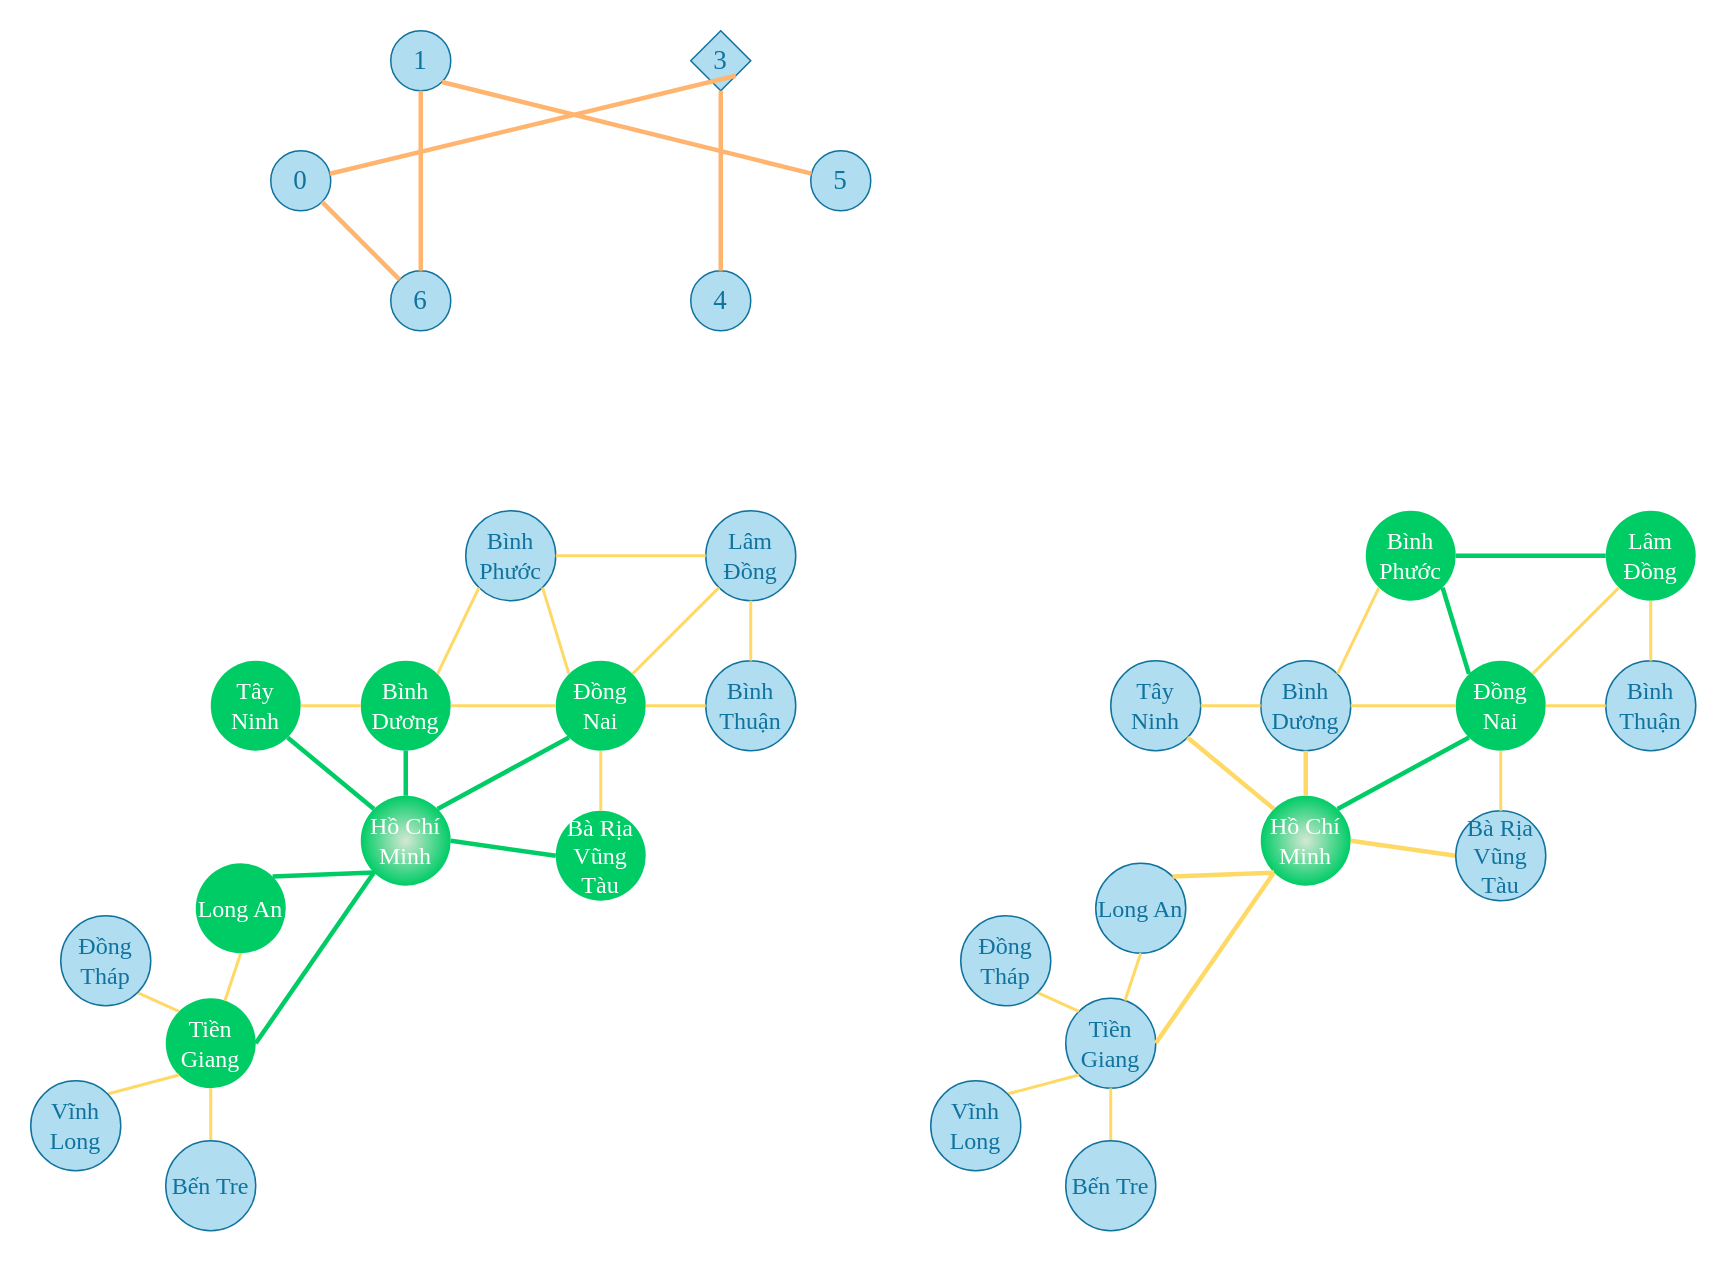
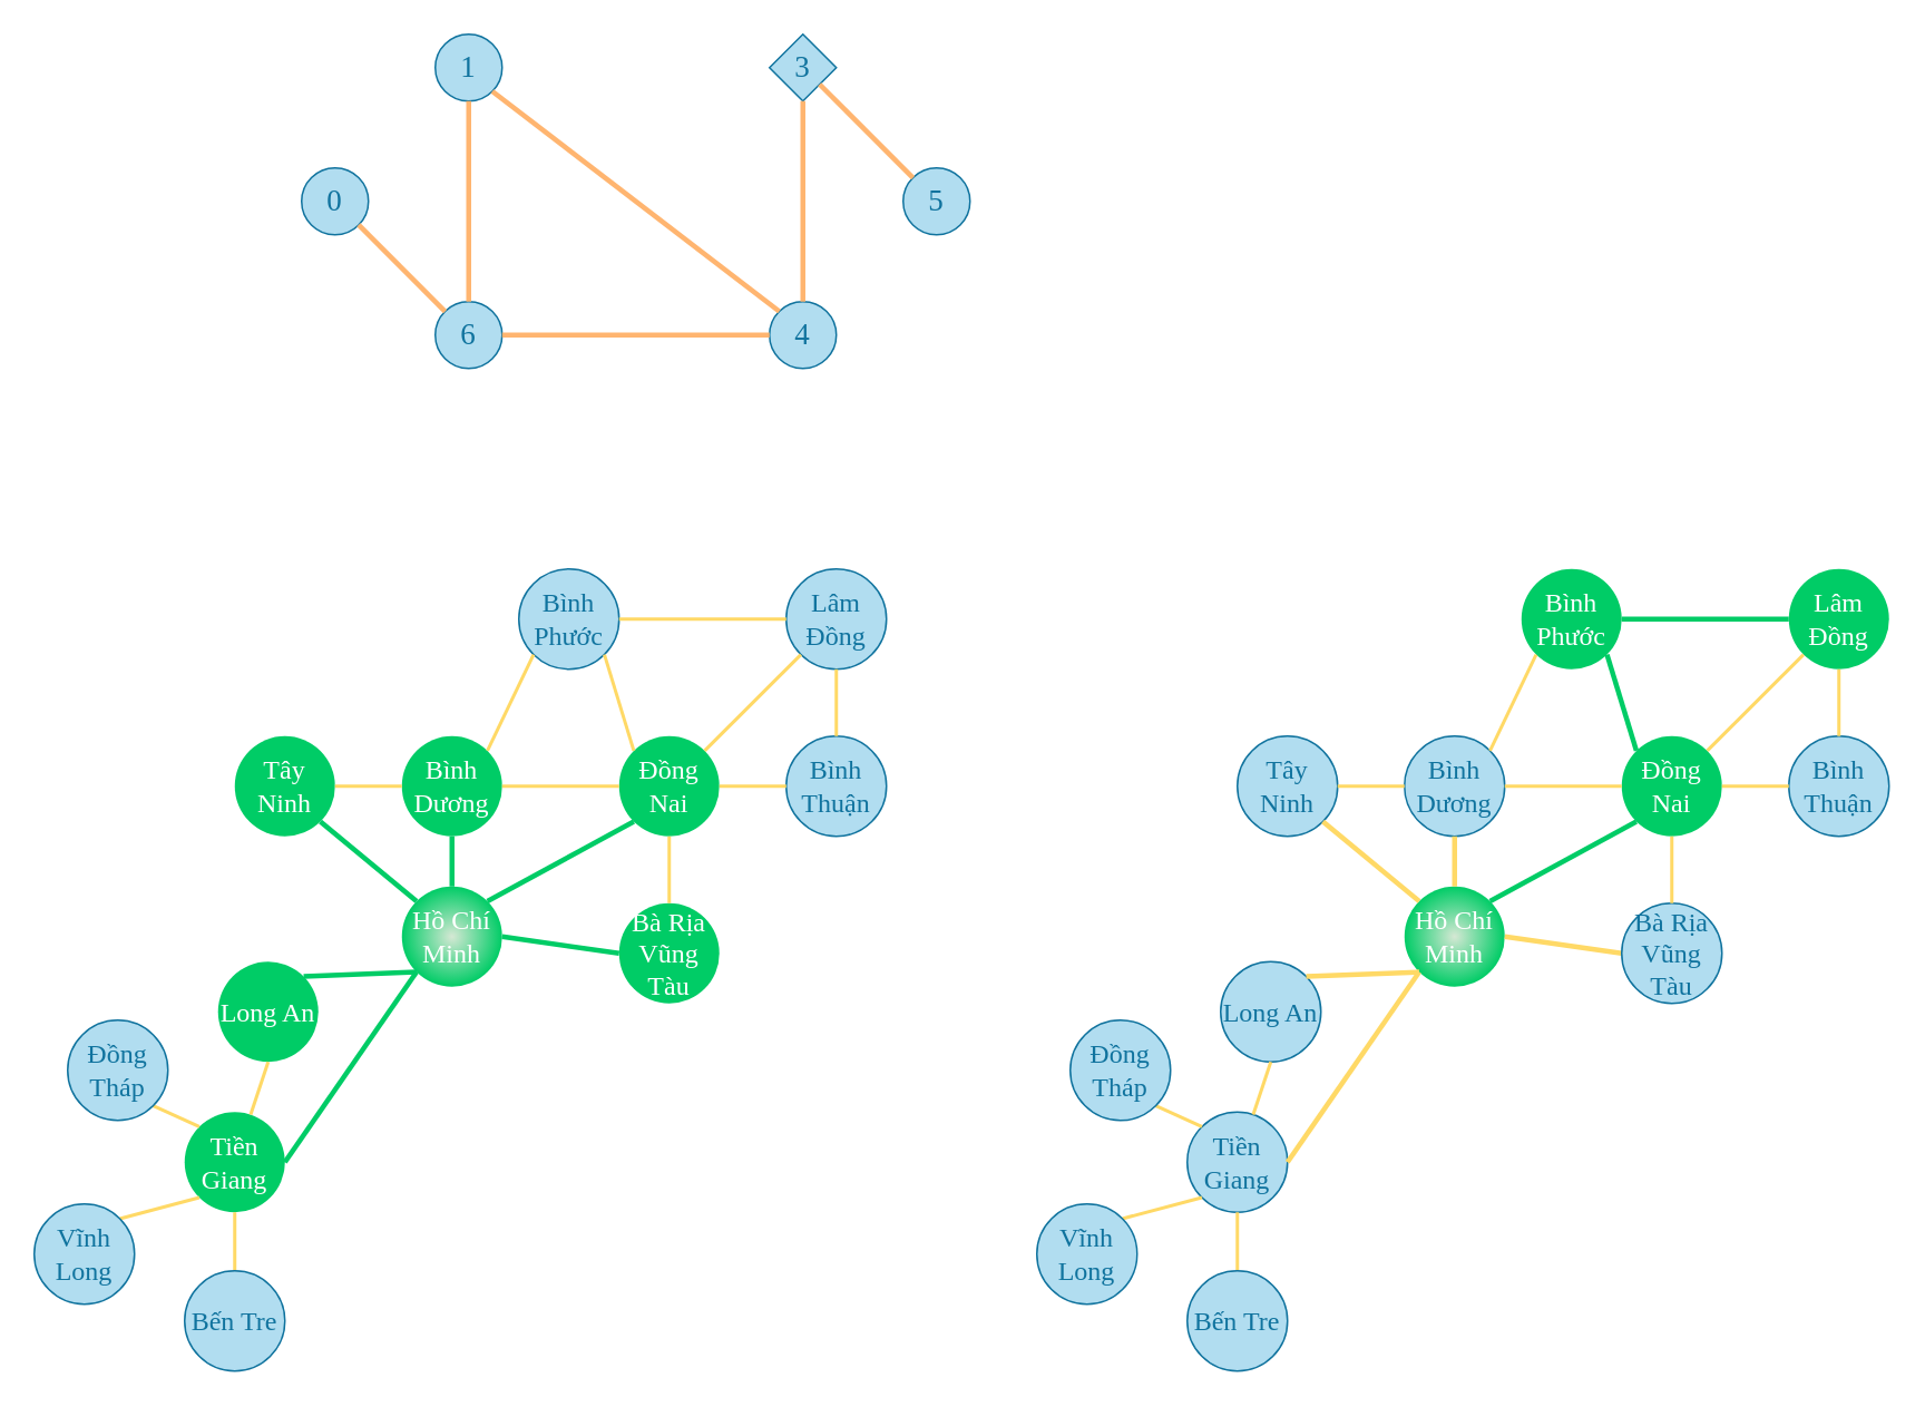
- <mxCell id="9" value="" style="endArrow=none;html=1;fontFamily=Segoe UI Variable Display;fontSize=18;fontColor=#0066CC;rounded=0;strokeColor=#FFB570;endFill=0;exitX=1;exitY=1;exitDx=0;exitDy=0;fillColor=#ffe6cc;strokeWidth=3;" parent="1" source="3" target="5" edge="1"><mxGeometry width="50" height="50" relative="1" as="geometry"><mxPoint x="244.142" y="135.858" as="sourcePoint" /><mxPoint x="295.858" y="84.142" as="targetPoint" /></mxGeometry></mxCell>
+ <mxCell id="9" value="" style="endArrow=none;html=1;fontFamily=Segoe UI Variable Display;fontSize=18;fontColor=#0066CC;rounded=0;strokeColor=#FFB570;endFill=0;exitX=1;exitY=1;exitDx=0;exitDy=0;entryX=0;entryY=0;entryDx=0;entryDy=0;fillColor=#ffe6cc;strokeWidth=3;" parent="1" source="3" target="7" edge="1"><mxGeometry width="50" height="50" relative="1" as="geometry"><mxPoint x="244.142" y="135.858" as="sourcePoint" /><mxPoint x="295.858" y="84.142" as="targetPoint" /></mxGeometry></mxCell>
- <mxCell id="13" value="" style="endArrow=none;html=1;fontFamily=Segoe UI Variable Display;fontSize=18;fontColor=#0066CC;rounded=0;strokeColor=#FFB570;endFill=0;exitX=1;exitY=1;exitDx=0;exitDy=0;fillColor=#ffe6cc;strokeWidth=3;" parent="1" source="4" target="2" edge="1"><mxGeometry width="50" height="50" relative="1" as="geometry"><mxPoint x="374.142" y="185.858" as="sourcePoint" /><mxPoint x="425.858" y="134.142" as="targetPoint" /></mxGeometry></mxCell>
+ <mxCell id="13" value="" style="endArrow=none;html=1;fontFamily=Segoe UI Variable Display;fontSize=18;fontColor=#0066CC;rounded=0;strokeColor=#FFB570;endFill=0;exitX=1;exitY=1;exitDx=0;exitDy=0;entryX=0;entryY=0;entryDx=0;entryDy=0;fillColor=#ffe6cc;strokeWidth=3;" parent="1" source="4" target="5" edge="1"><mxGeometry width="50" height="50" relative="1" as="geometry"><mxPoint x="374.142" y="185.858" as="sourcePoint" /><mxPoint x="425.858" y="134.142" as="targetPoint" /></mxGeometry></mxCell>
+ <mxCell id="10" value="" style="endArrow=none;html=1;fontFamily=Segoe UI Variable Display;fontSize=18;fontColor=#0066CC;rounded=0;strokeColor=#FFB570;endFill=0;entryX=0;entryY=0.5;entryDx=0;entryDy=0;exitX=1;exitY=0.5;exitDx=0;exitDy=0;fillColor=#ffe6cc;strokeWidth=3;" parent="1" source="6" target="7" edge="1"><mxGeometry width="50" height="50" relative="1" as="geometry"><mxPoint x="310" y="200" as="sourcePoint" /><mxPoint x="315.858" y="104.142" as="targetPoint" /></mxGeometry></mxCell>
